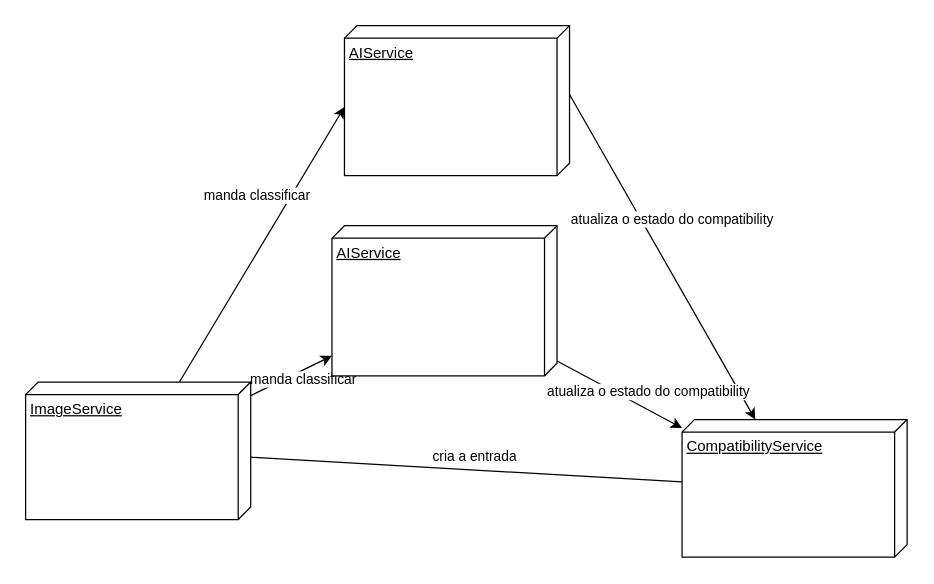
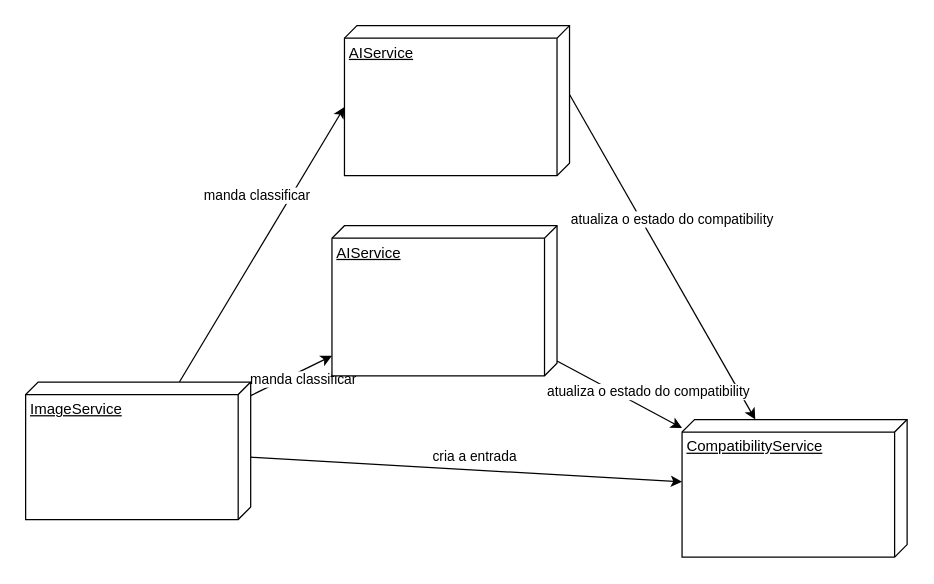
- <mxCell id="6" style="edgeStyle=none;html=1;endArrow=none;" parent="1" source="8" target="12" edge="1"><mxGeometry relative="1" as="geometry" /></mxCell>
+ <mxCell id="6" style="edgeStyle=none;html=1;" parent="1" source="8" target="12" edge="1"><mxGeometry relative="1" as="geometry" /></mxCell>
